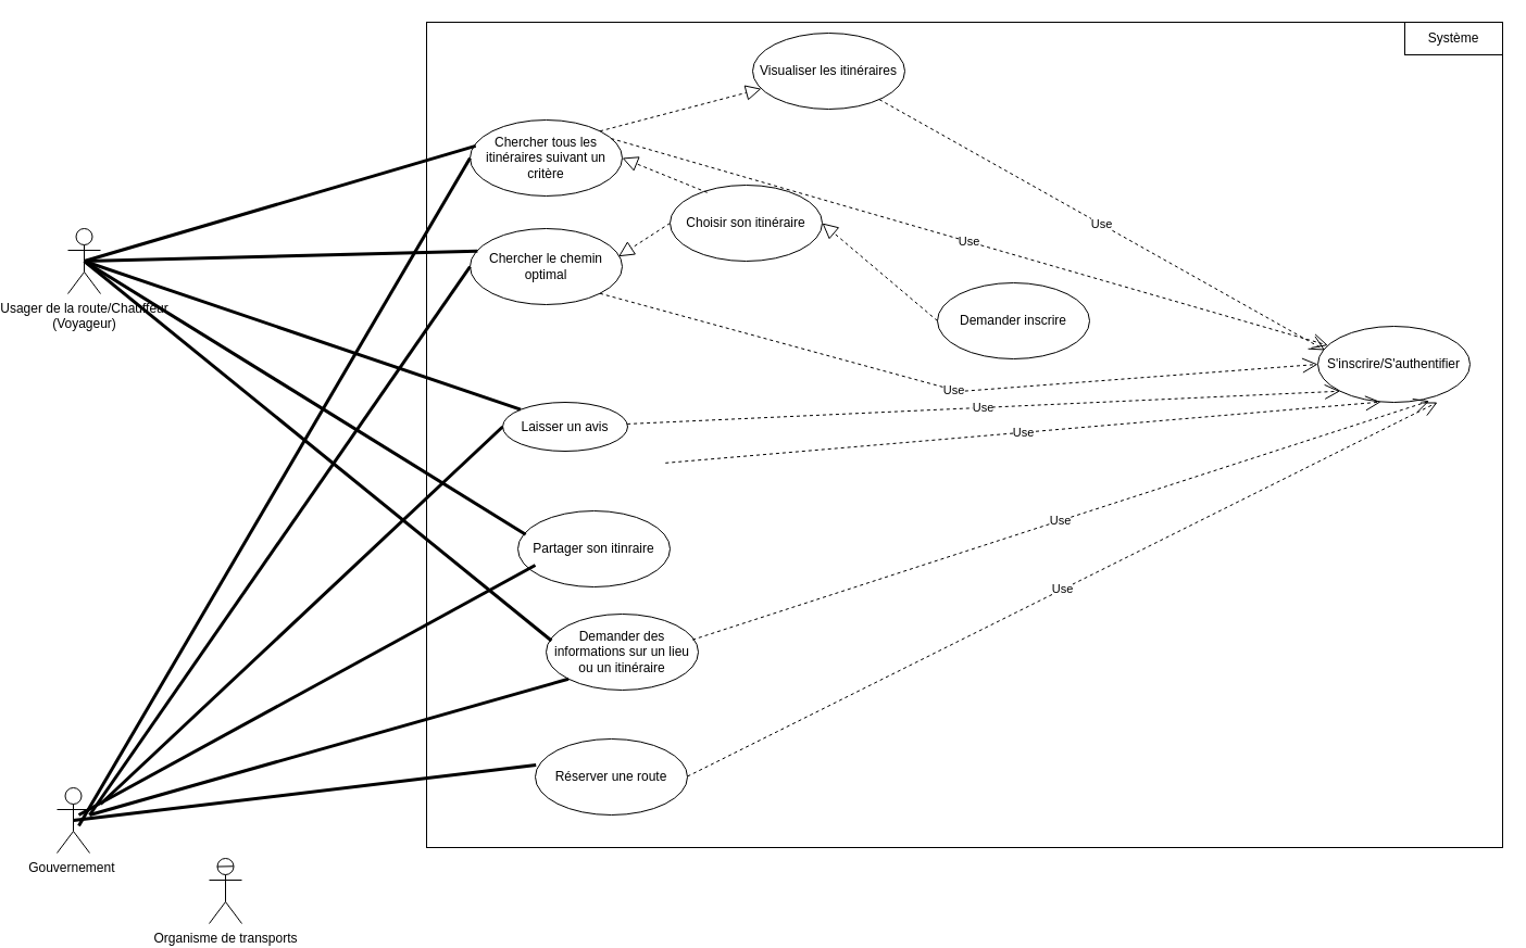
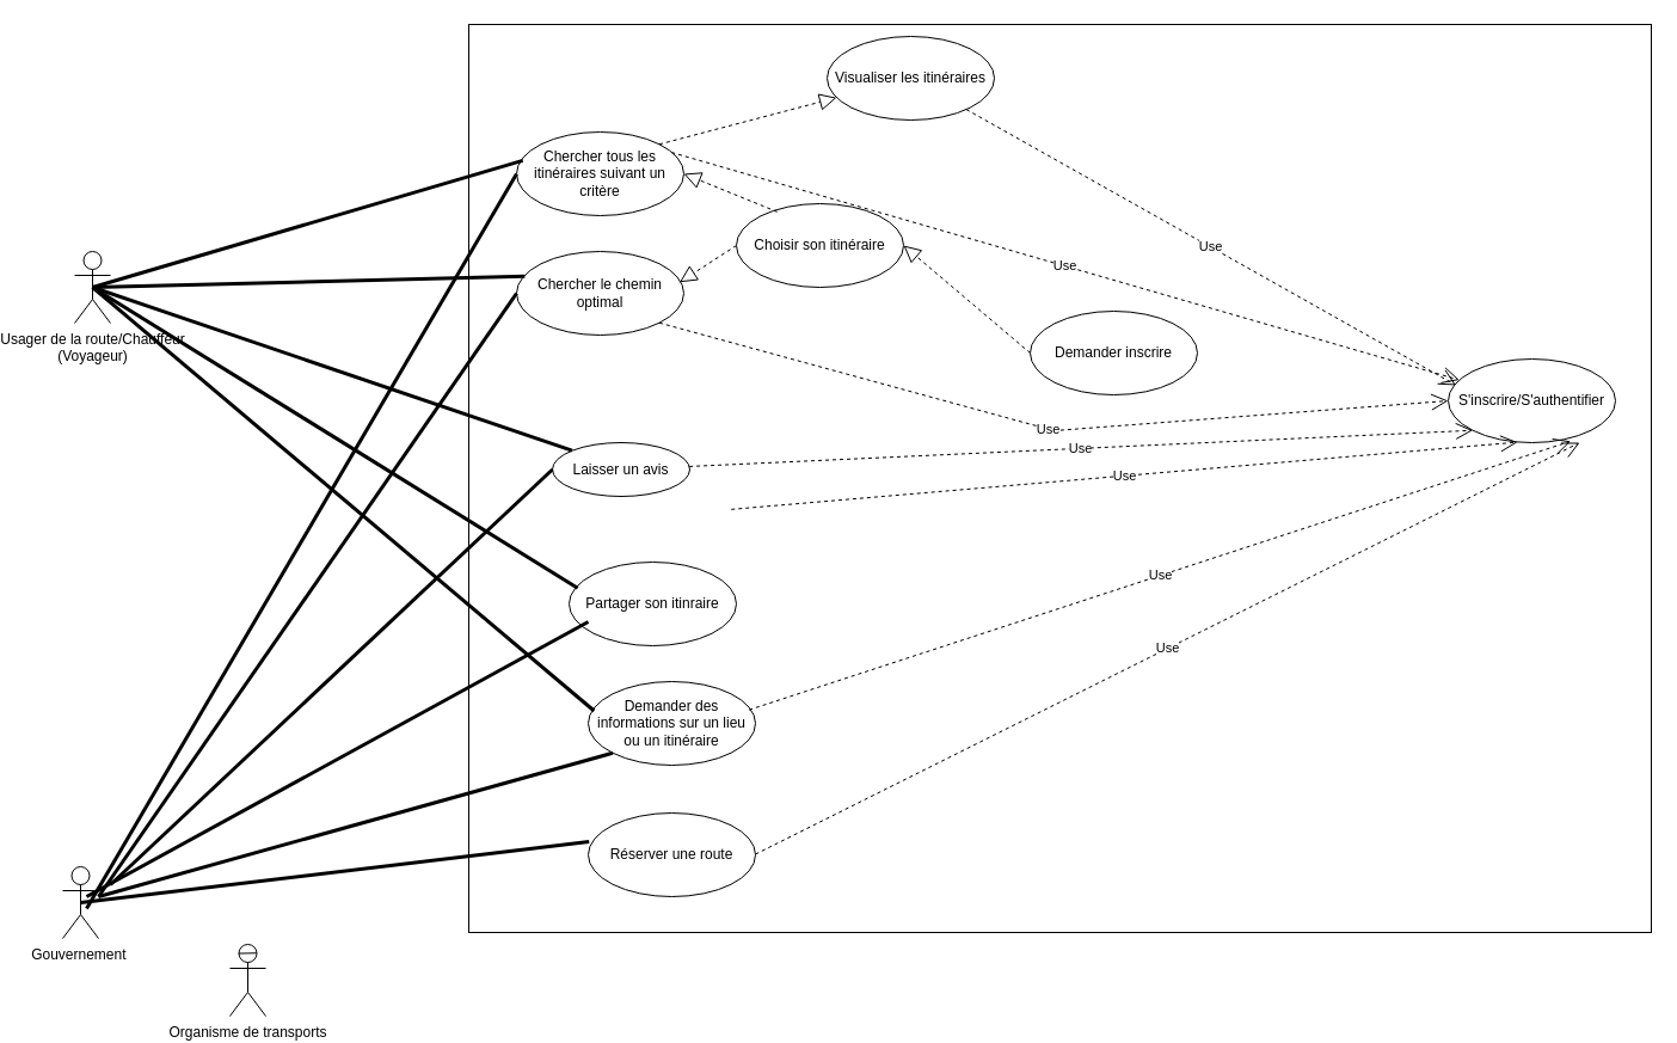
- <mxCell id="4" value="Système" style="rounded=0;labelBackgroundColor=none;labelBorderColor=none;fontColor=default;whiteSpace=wrap;html=1;" vertex="1" parent="1"><mxGeometry x="1260" y="20" width="90" height="30" as="geometry" /></mxCell>
- <mxCell id="15" value="Demander des informations sur un lieu ou un itinéraire" style="ellipse;whiteSpace=wrap;html=1;" vertex="1" parent="1"><mxGeometry x="470" y="565" width="140" height="70" as="geometry" /></mxCell>
+ <mxCell id="15" value="Demander des informations sur un lieu ou un itinéraire" style="ellipse;whiteSpace=wrap;html=1;" vertex="1" parent="1"><mxGeometry x="460" y="570" width="140" height="70" as="geometry" /></mxCell>
